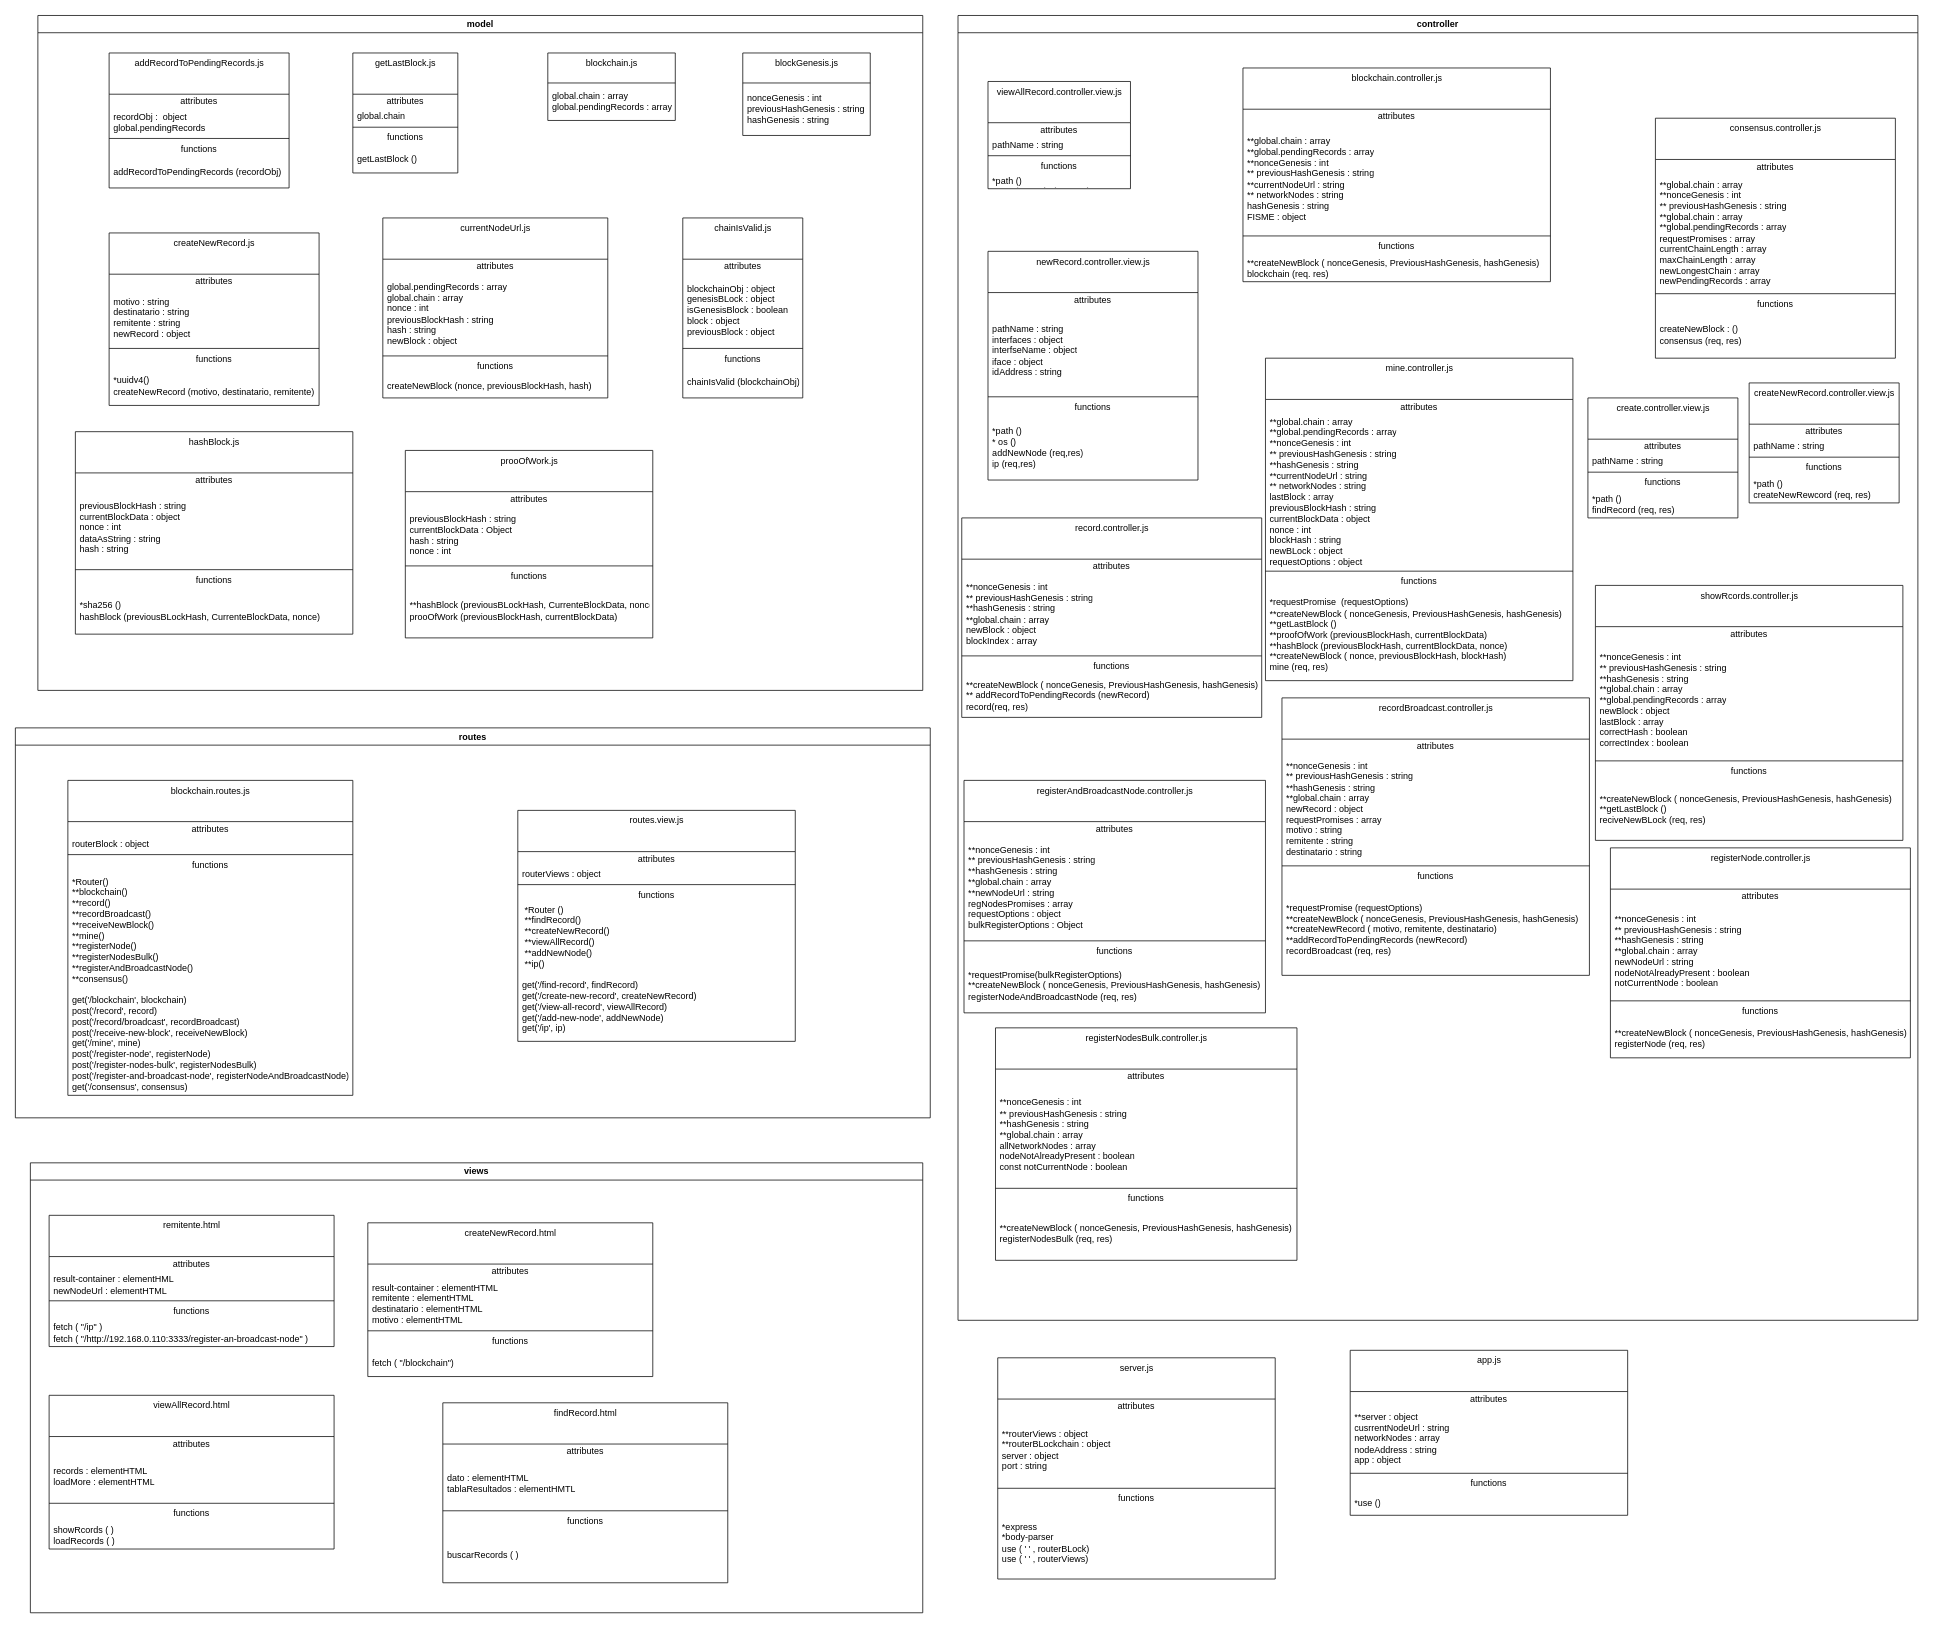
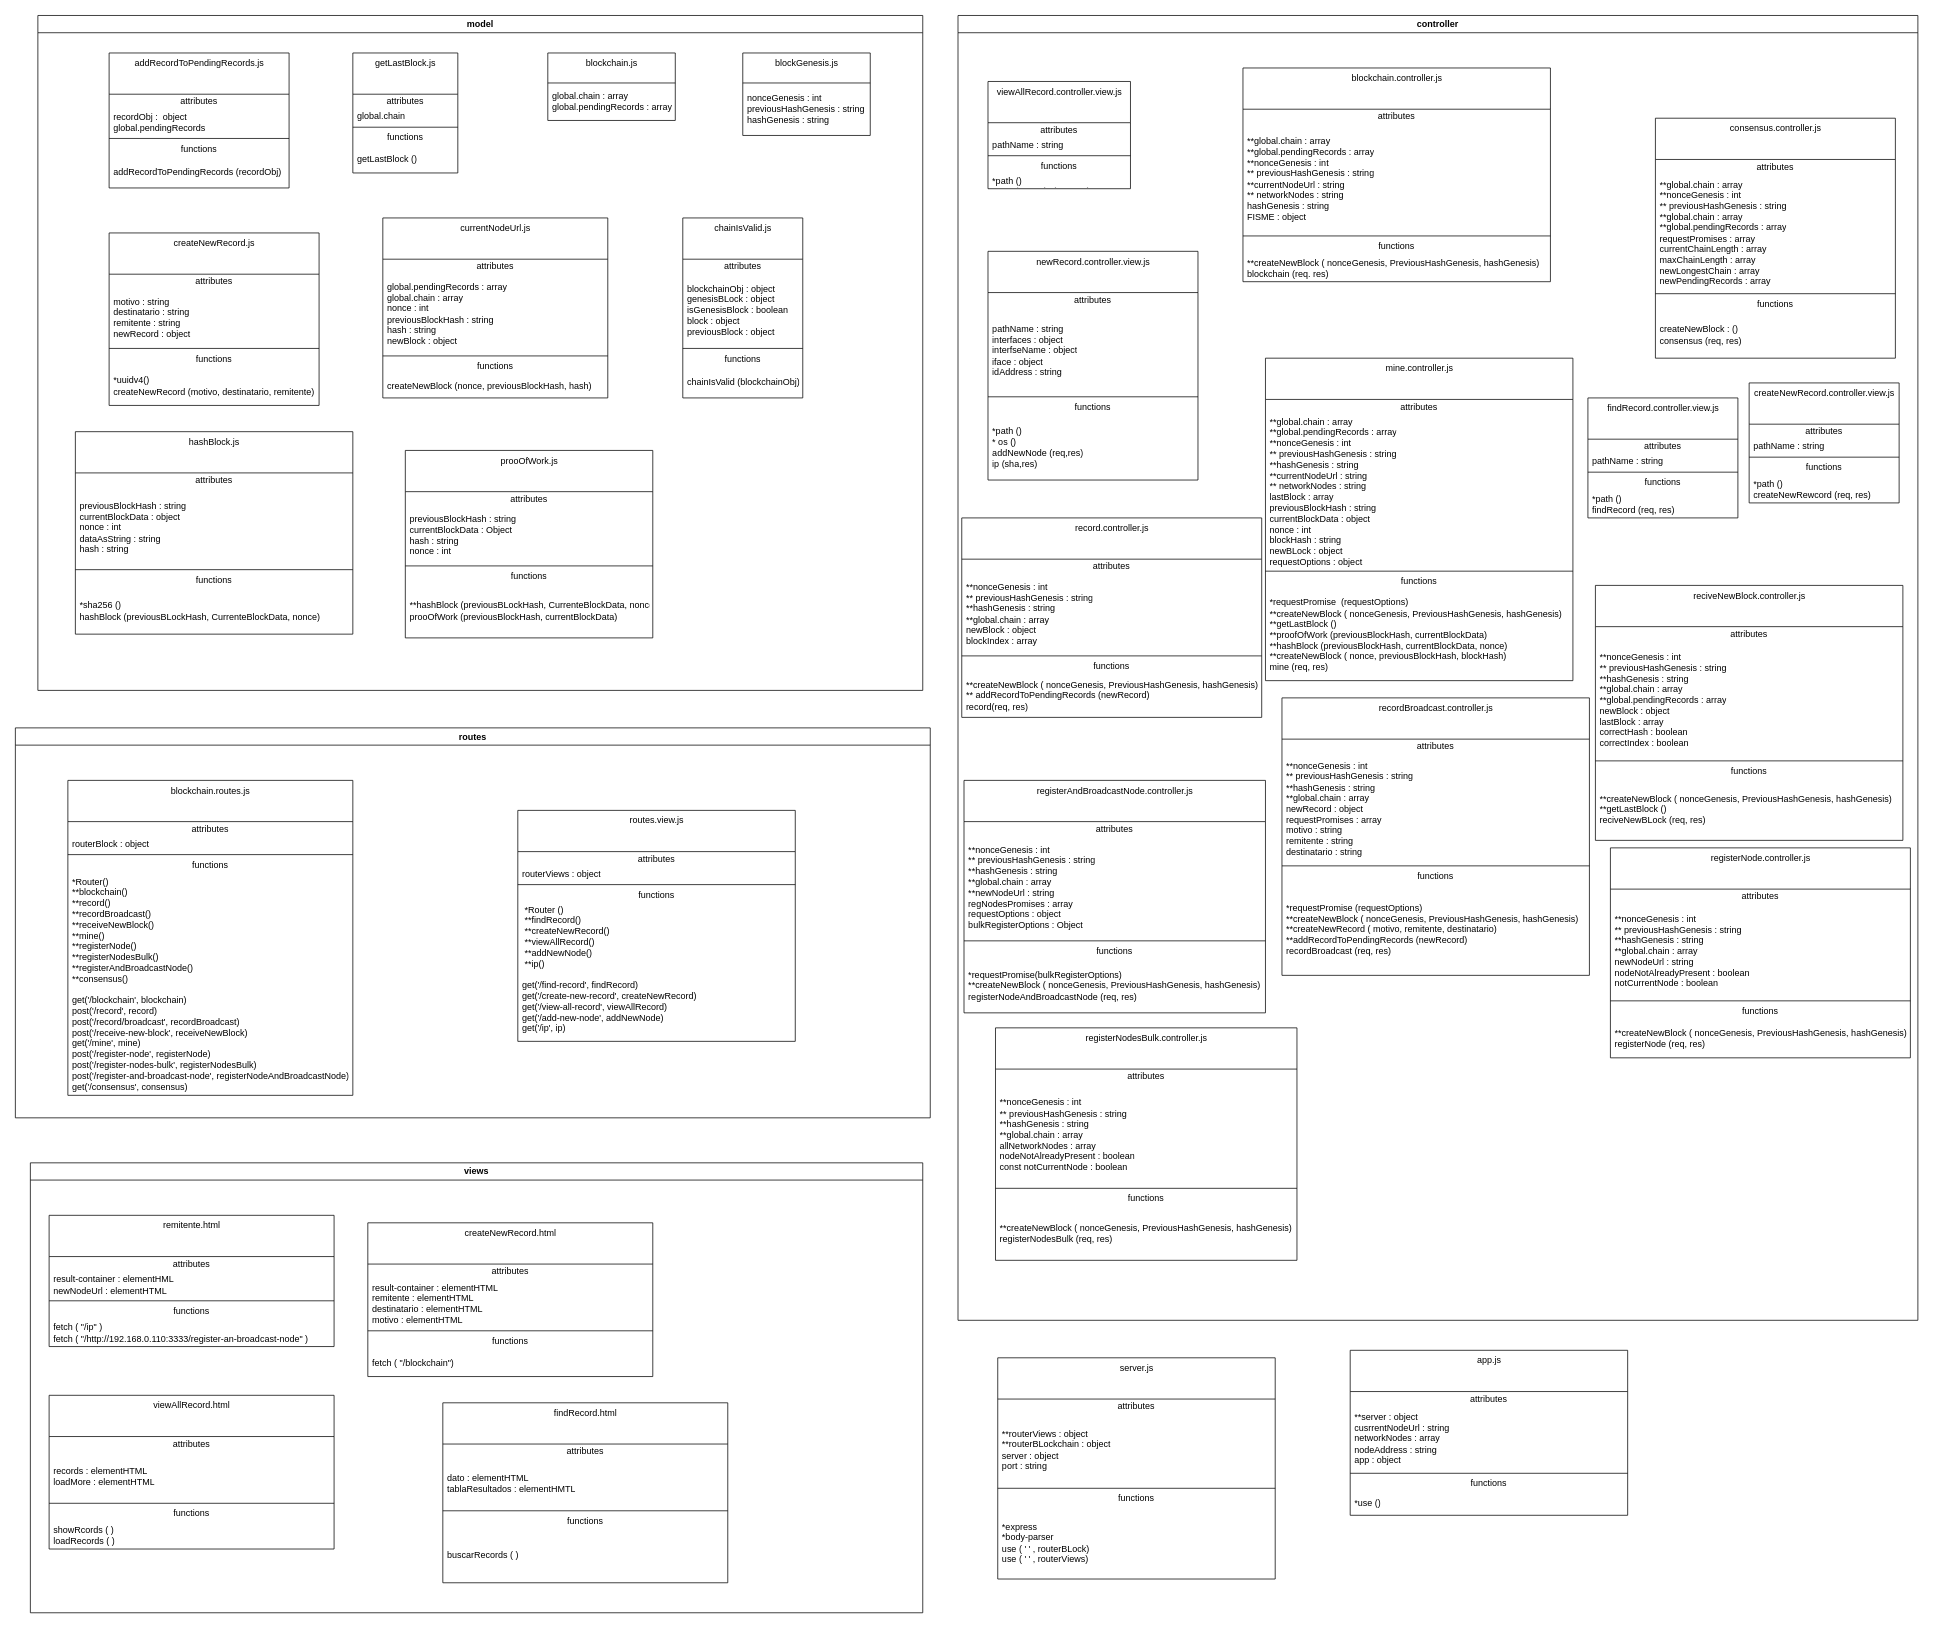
- <mxCell id="93" value="create.controller.view.js" style="swimlane;fontStyle=0;align=center;verticalAlign=top;childLayout=stackLayout;horizontal=1;startSize=55;horizontalStack=0;resizeParent=1;resizeParentMax=0;resizeLast=0;collapsible=0;marginBottom=0;html=1;" parent="62" vertex="1"><mxGeometry x="840" y="510" width="200" height="160" as="geometry" /></mxCell>
+ <mxCell id="93" value="findRecord.controller.view.js" style="swimlane;fontStyle=0;align=center;verticalAlign=top;childLayout=stackLayout;horizontal=1;startSize=55;horizontalStack=0;resizeParent=1;resizeParentMax=0;resizeLast=0;collapsible=0;marginBottom=0;html=1;" parent="62" vertex="1"><mxGeometry x="840" y="510" width="200" height="160" as="geometry" /></mxCell>
- <mxCell id="74" value="*path ()&lt;br&gt;* os ()&lt;br&gt;addNewNode (req,res)&lt;br&gt;ip (req,res)" style="text;html=1;strokeColor=none;fillColor=none;align=left;verticalAlign=middle;spacingLeft=4;spacingRight=4;overflow=hidden;rotatable=0;points=[[0,0.5],[1,0.5]];portConstraint=eastwest;" parent="69" vertex="1"><mxGeometry y="218" width="280" height="87" as="geometry" /></mxCell>
+ <mxCell id="74" value="*path ()&lt;br&gt;* os ()&lt;br&gt;addNewNode (req,res)&lt;br&gt;ip (sha,res)" style="text;html=1;strokeColor=none;fillColor=none;align=left;verticalAlign=middle;spacingLeft=4;spacingRight=4;overflow=hidden;rotatable=0;points=[[0,0.5],[1,0.5]];portConstraint=eastwest;" parent="69" vertex="1"><mxGeometry y="218" width="280" height="87" as="geometry" /></mxCell>
- <mxCell id="105" value="showRcords.controller.js" style="swimlane;fontStyle=0;align=center;verticalAlign=top;childLayout=stackLayout;horizontal=1;startSize=55;horizontalStack=0;resizeParent=1;resizeParentMax=0;resizeLast=0;collapsible=0;marginBottom=0;html=1;" parent="62" vertex="1"><mxGeometry x="850" y="760" width="410" height="340" as="geometry" /></mxCell>
+ <mxCell id="105" value="reciveNewBlock.controller.js" style="swimlane;fontStyle=0;align=center;verticalAlign=top;childLayout=stackLayout;horizontal=1;startSize=55;horizontalStack=0;resizeParent=1;resizeParentMax=0;resizeLast=0;collapsible=0;marginBottom=0;html=1;" parent="62" vertex="1"><mxGeometry x="850" y="760" width="410" height="340" as="geometry" /></mxCell>
